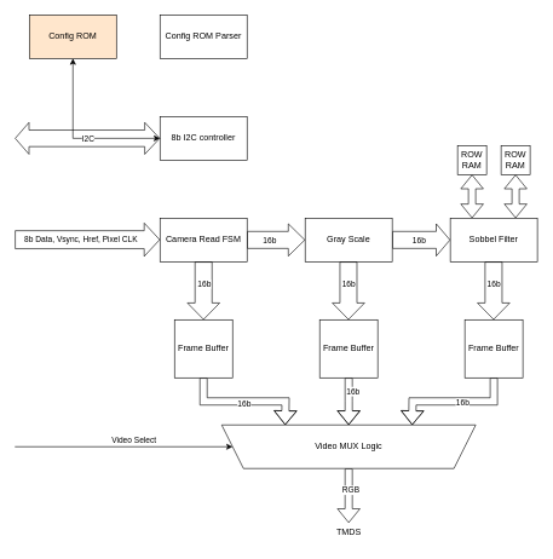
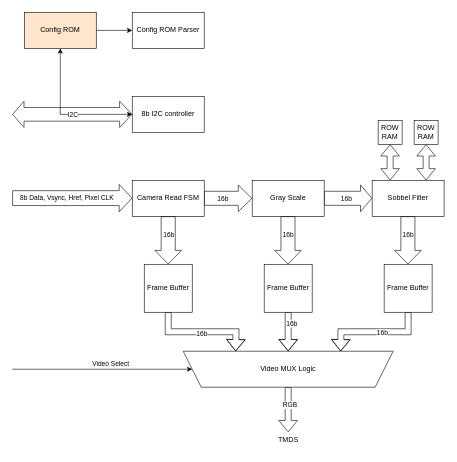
+ <mxCell id="7" style="edgeStyle=orthogonalEdgeStyle;rounded=0;orthogonalLoop=1;jettySize=auto;html=1;exitX=1;exitY=0.5;exitDx=0;exitDy=0;entryX=0;entryY=0.5;entryDx=0;entryDy=0;" edge="1" parent="1" source="8" target="4"><mxGeometry relative="1" as="geometry" /></mxCell>
